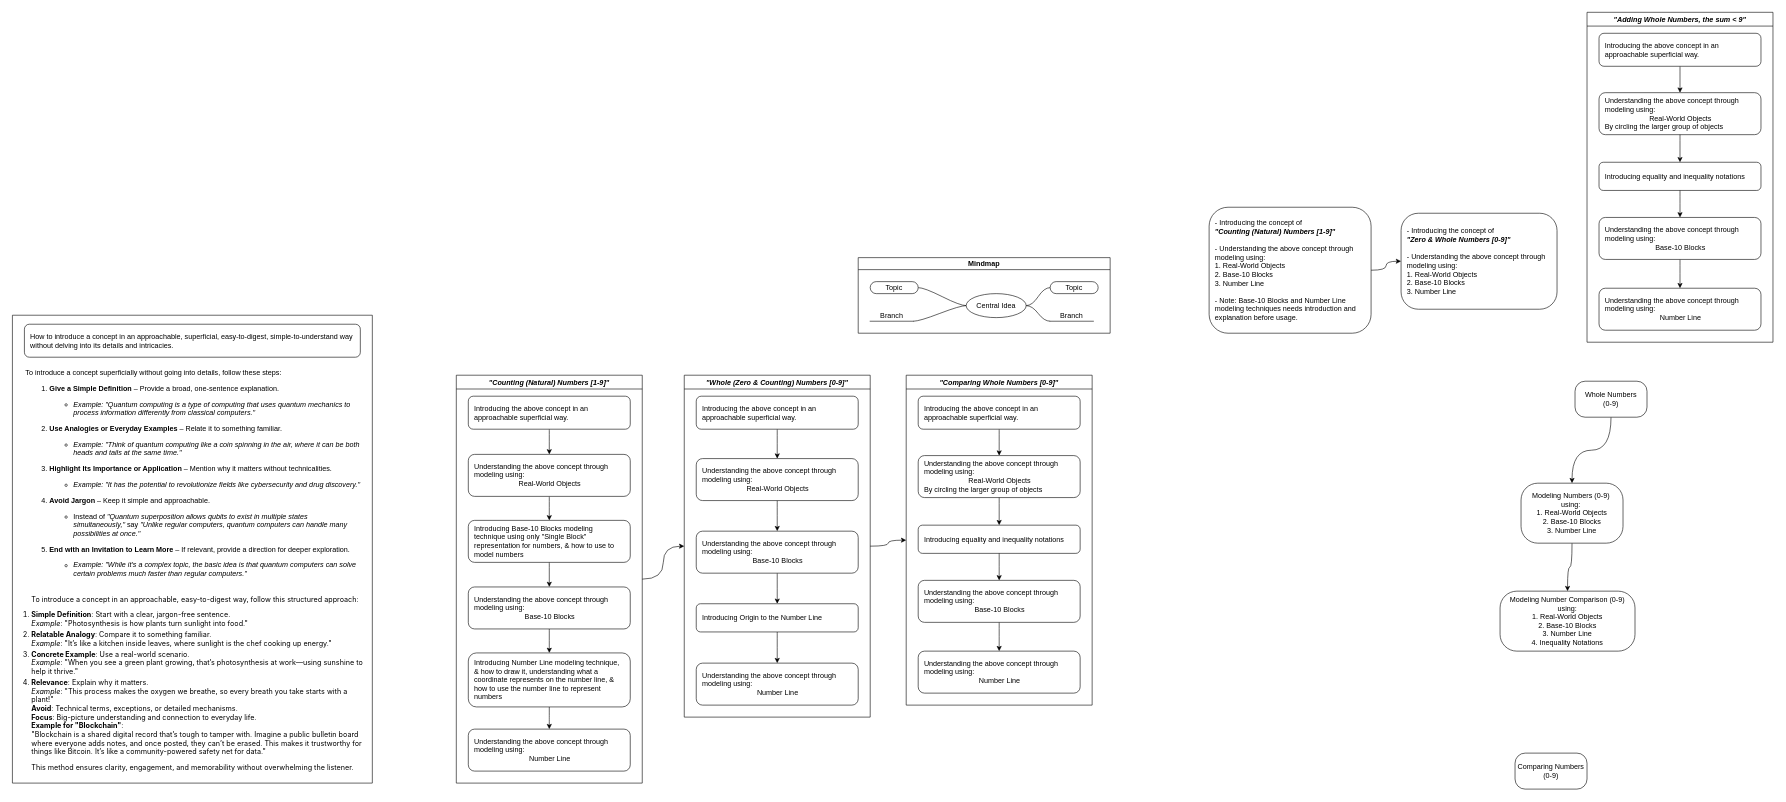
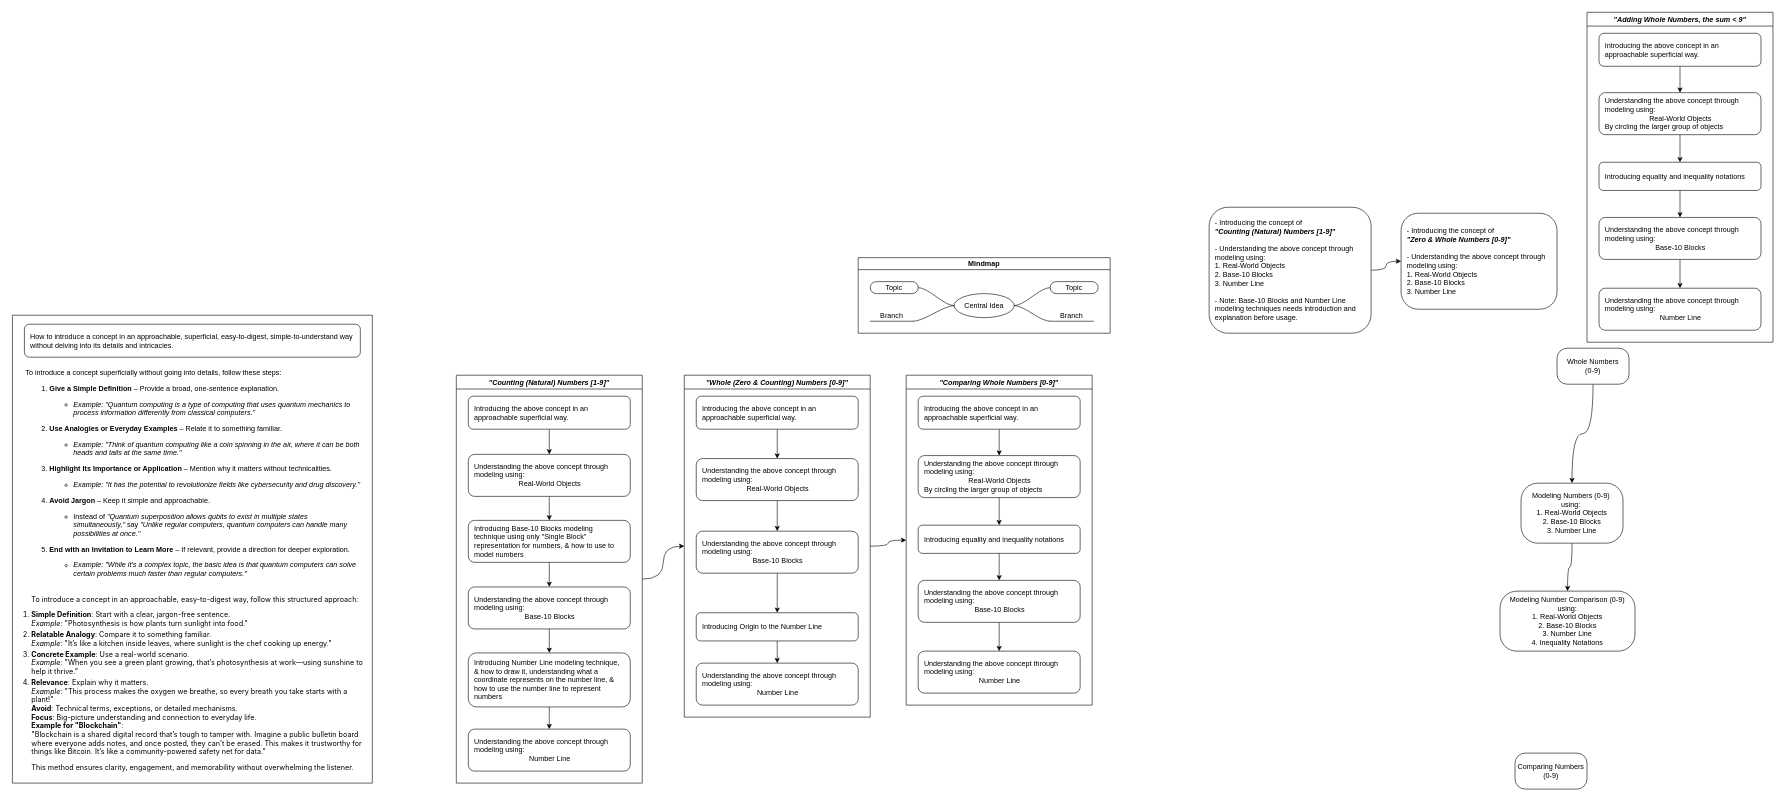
- <mxCell id="50" value="Central Idea" style="ellipse;whiteSpace=wrap;html=1;align=center;treeFolding=1;treeMoving=1;newEdgeStyle={&quot;edgeStyle&quot;:&quot;entityRelationEdgeStyle&quot;,&quot;startArrow&quot;:&quot;none&quot;,&quot;endArrow&quot;:&quot;none&quot;,&quot;segment&quot;:10,&quot;curved&quot;:1,&quot;sourcePerimeterSpacing&quot;:0,&quot;targetPerimeterSpacing&quot;:0};" vertex="1" parent="45"><mxGeometry x="180" y="60" width="100" height="40" as="geometry" /></mxCell>
+ <mxCell id="50" value="Central Idea" style="ellipse;whiteSpace=wrap;html=1;align=center;treeFolding=1;treeMoving=1;newEdgeStyle={&quot;edgeStyle&quot;:&quot;entityRelationEdgeStyle&quot;,&quot;startArrow&quot;:&quot;none&quot;,&quot;endArrow&quot;:&quot;none&quot;,&quot;segment&quot;:10,&quot;curved&quot;:1,&quot;sourcePerimeterSpacing&quot;:0,&quot;targetPerimeterSpacing&quot;:0};" vertex="1" parent="45"><mxGeometry x="160" y="60" width="100" height="40" as="geometry" /></mxCell>
- <mxCell id="5" value="Whole Numbers&lt;div&gt;(0-9)&lt;/div&gt;" style="rounded=1;whiteSpace=wrap;html=1;arcSize=28;" vertex="1" parent="1"><mxGeometry x="2625" y="635" width="120" height="60" as="geometry" /></mxCell>
+ <mxCell id="5" value="Whole Numbers&lt;div&gt;(0-9)&lt;/div&gt;" style="rounded=1;whiteSpace=wrap;html=1;arcSize=28;" vertex="1" parent="1"><mxGeometry x="2595" y="580" width="120" height="60" as="geometry" /></mxCell>
- <mxCell id="33" value="&lt;div style=&quot;&quot;&gt;&lt;span style=&quot;background-color: transparent; color: light-dark(rgb(0, 0, 0), rgb(255, 255, 255)); text-align: center;&quot;&gt;Introducing Origin to the Number Line&lt;/span&gt;&lt;/div&gt;" style="rounded=1;whiteSpace=wrap;html=1;arcSize=15;spacingLeft=8;spacingRight=8;align=left;" vertex="1" parent="25"><mxGeometry x="20" y="381" width="270" height="47" as="geometry" /></mxCell>
+ <mxCell id="33" value="&lt;div style=&quot;&quot;&gt;&lt;span style=&quot;background-color: transparent; color: light-dark(rgb(0, 0, 0), rgb(255, 255, 255)); text-align: center;&quot;&gt;Introducing Origin to the Number Line&lt;/span&gt;&lt;/div&gt;" style="rounded=1;whiteSpace=wrap;html=1;arcSize=15;spacingLeft=8;spacingRight=8;align=left;" vertex="1" parent="25"><mxGeometry x="20" y="396" width="270" height="47" as="geometry" /></mxCell>
